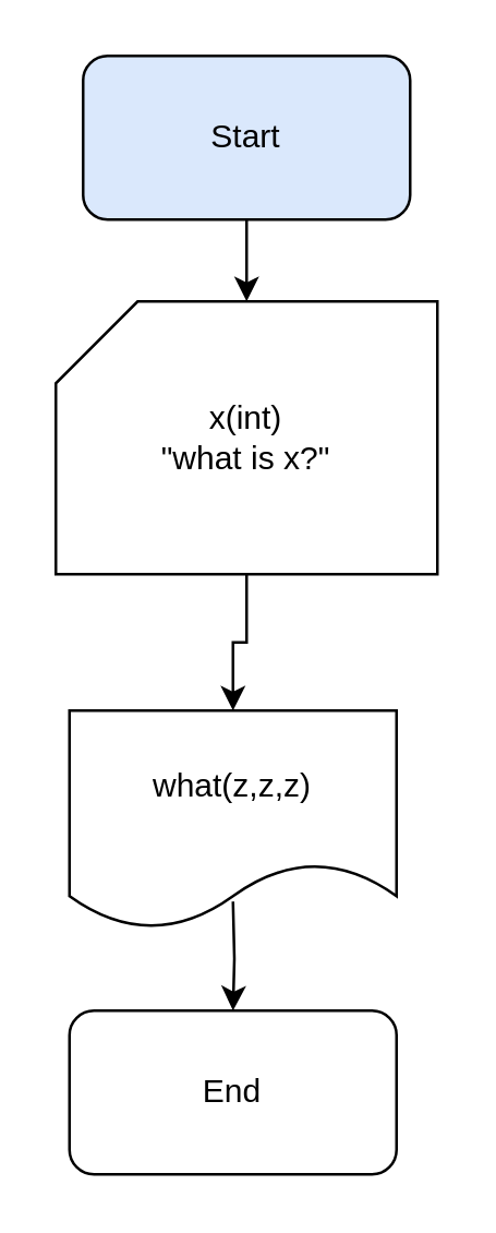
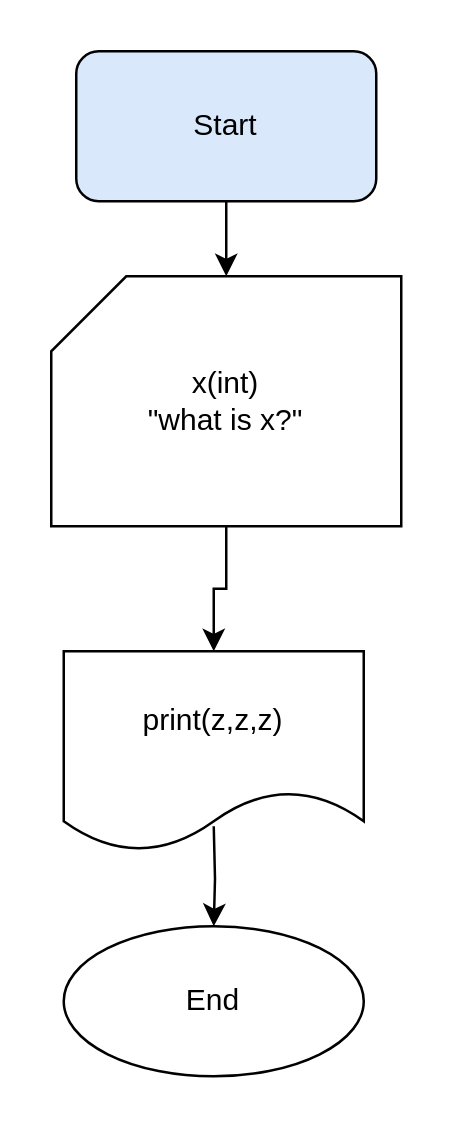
- <mxCell id="5" value="what(z,z,z)" style="shape=document;whiteSpace=wrap;html=1;boundedLbl=1;" parent="1" vertex="1"><mxGeometry x="25" y="260" width="120" height="80" as="geometry" /></mxCell>
+ <mxCell id="5" value="print(z,z,z)" style="shape=document;whiteSpace=wrap;html=1;boundedLbl=1;" parent="1" vertex="1"><mxGeometry x="25" y="260" width="120" height="80" as="geometry" /></mxCell>
- <mxCell id="4" value="End" style="rounded=1;whiteSpace=wrap;html=1;" parent="1" vertex="1"><mxGeometry x="25" y="370" width="120" height="60" as="geometry" /></mxCell>
+ <mxCell id="4" value="End" style="ellipse;whiteSpace=wrap;html=1;" parent="1" vertex="1"><mxGeometry x="25" y="370" width="120" height="60" as="geometry" /></mxCell>
